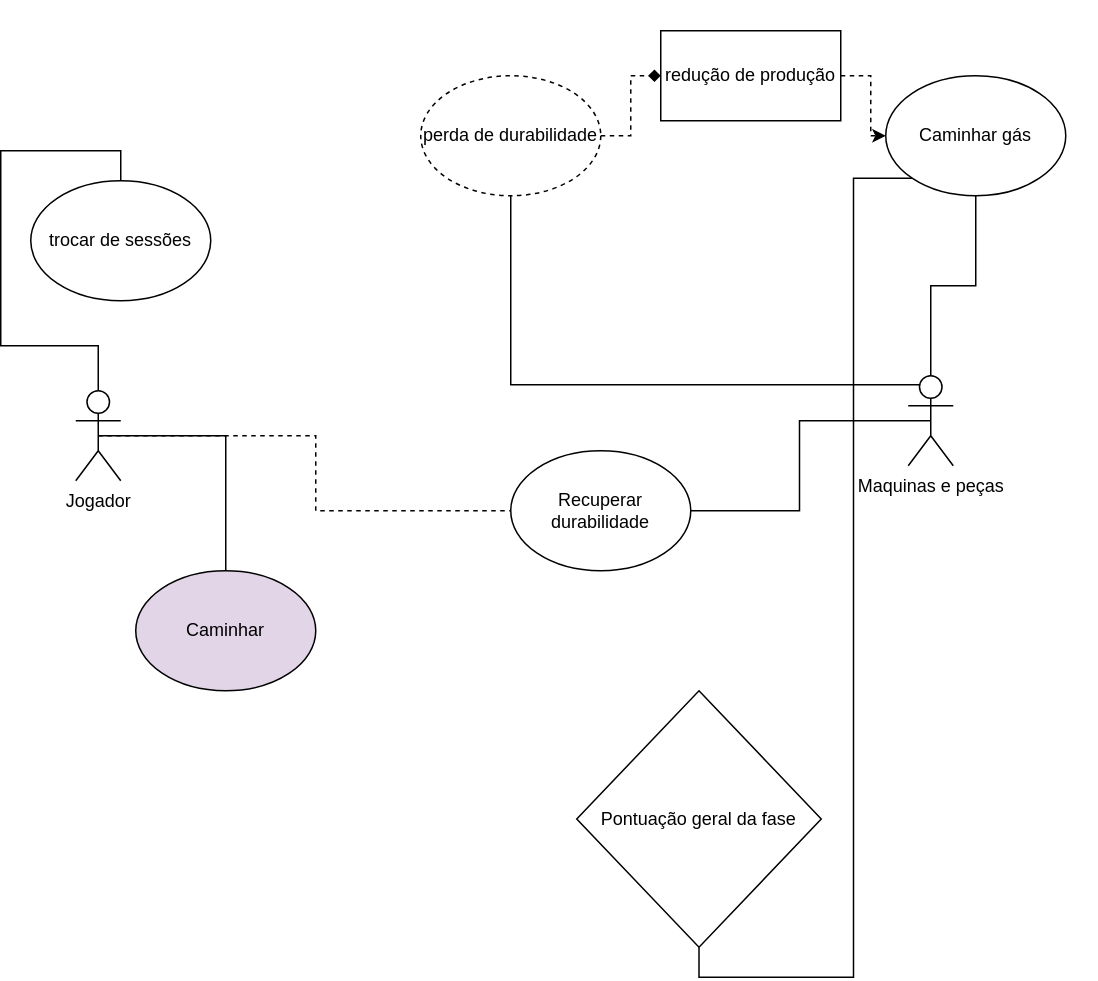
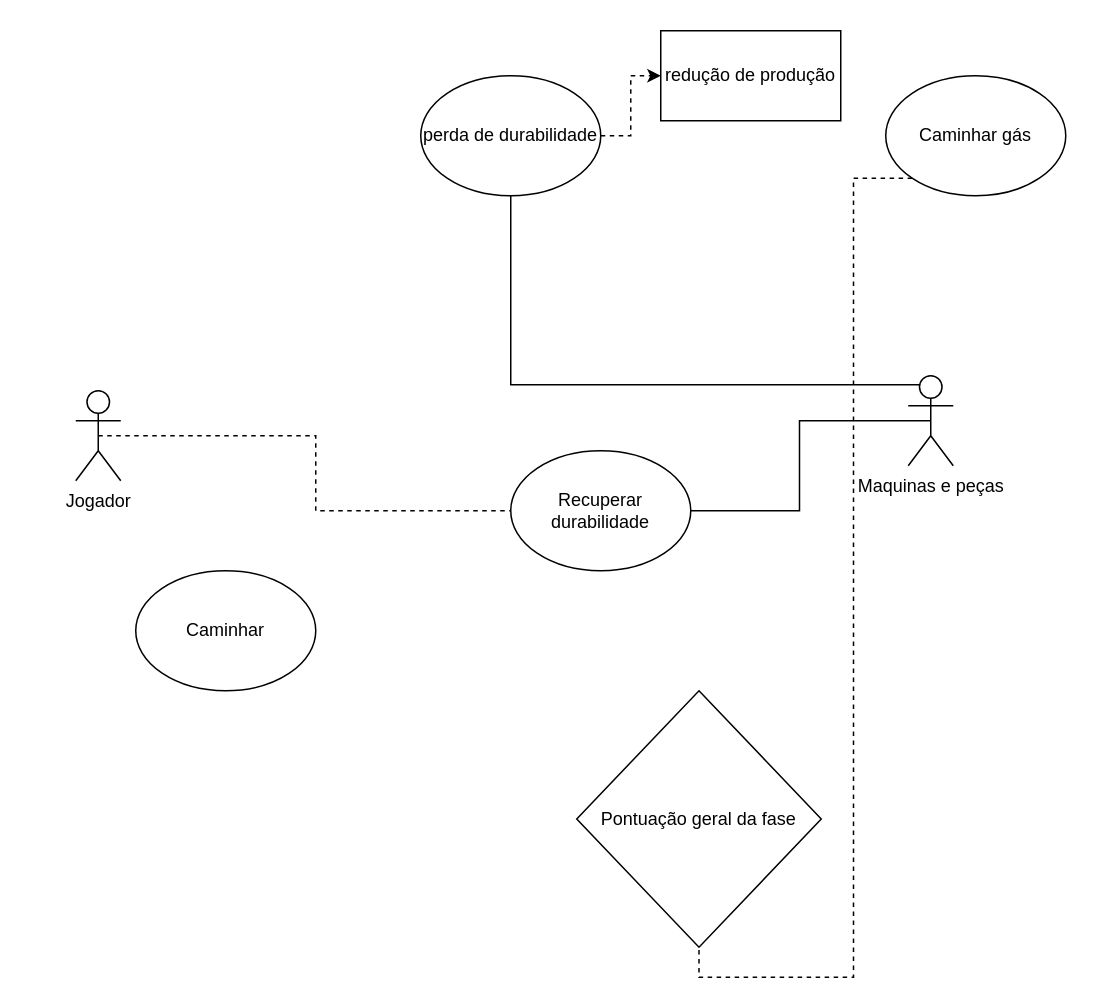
- <mxCell id="11" style="edgeStyle=orthogonalEdgeStyle;rounded=0;orthogonalLoop=1;jettySize=auto;html=1;dashed=1;entryX=0;entryY=0.5;entryDx=0;entryDy=0;endArrow=diamond;" parent="1" source="12" target="14" edge="1"><mxGeometry relative="1" as="geometry"><mxPoint x="520" y="90" as="targetPoint" /></mxGeometry></mxCell>
+ <mxCell id="11" style="edgeStyle=orthogonalEdgeStyle;rounded=0;orthogonalLoop=1;jettySize=auto;html=1;dashed=1;entryX=0;entryY=0.5;entryDx=0;entryDy=0;" parent="1" source="12" target="14" edge="1"><mxGeometry relative="1" as="geometry"><mxPoint x="520" y="90" as="targetPoint" /></mxGeometry></mxCell>
- <mxCell id="13" style="edgeStyle=orthogonalEdgeStyle;rounded=0;orthogonalLoop=1;jettySize=auto;html=1;exitX=1;exitY=0.5;exitDx=0;exitDy=0;entryX=0;entryY=0.5;entryDx=0;entryDy=0;dashed=1;" parent="1" source="14" target="10" edge="1"><mxGeometry relative="1" as="geometry" /></mxCell>
- <mxCell id="12" value="perda de durabilidade" style="ellipse;whiteSpace=wrap;html=1;dashed=1;" parent="1" vertex="1"><mxGeometry x="280" y="50" width="120" height="80" as="geometry" /></mxCell>
+ <mxCell id="12" value="perda de durabilidade" style="ellipse;whiteSpace=wrap;html=1;" parent="1" vertex="1"><mxGeometry x="280" y="50" width="120" height="80" as="geometry" /></mxCell>
- <mxCell id="19" value="trocar de sessões" style="ellipse;whiteSpace=wrap;html=1;" parent="1" vertex="1"><mxGeometry x="20" y="120" width="120" height="80" as="geometry" /></mxCell>
- <mxCell id="4" style="edgeStyle=orthogonalEdgeStyle;rounded=0;orthogonalLoop=1;jettySize=auto;html=1;entryX=0.5;entryY=0;entryDx=0;entryDy=0;endArrow=none;endFill=0;" parent="1" source="5" target="19" edge="1"><mxGeometry relative="1" as="geometry" /></mxCell>
- <mxCell id="6" style="edgeStyle=orthogonalEdgeStyle;rounded=0;orthogonalLoop=1;jettySize=auto;html=1;endArrow=none;endFill=0;" parent="1" source="8" target="10" edge="1"><mxGeometry relative="1" as="geometry" /></mxCell>
- <mxCell id="3" style="edgeStyle=orthogonalEdgeStyle;rounded=0;orthogonalLoop=1;jettySize=auto;html=1;exitX=0.5;exitY=0.5;exitDx=0;exitDy=0;exitPerimeter=0;endArrow=none;endFill=0;" parent="1" source="5" target="18" edge="1"><mxGeometry relative="1" as="geometry" /></mxCell>
- <mxCell id="18" value="Caminhar" style="ellipse;whiteSpace=wrap;html=1;fillColor=#e1d5e7;" parent="1" vertex="1"><mxGeometry x="90" y="380" width="120" height="80" as="geometry" /></mxCell>
+ <mxCell id="18" value="Caminhar" style="ellipse;whiteSpace=wrap;html=1;" parent="1" vertex="1"><mxGeometry x="90" y="380" width="120" height="80" as="geometry" /></mxCell>
- <mxCell id="9" style="edgeStyle=orthogonalEdgeStyle;rounded=0;orthogonalLoop=1;jettySize=auto;html=1;exitX=0;exitY=1;exitDx=0;exitDy=0;entryX=0.5;entryY=1;entryDx=0;entryDy=0;endArrow=none;endFill=0;" parent="1" source="10" target="15" edge="1"><mxGeometry relative="1" as="geometry" /></mxCell>
+ <mxCell id="9" style="edgeStyle=orthogonalEdgeStyle;rounded=0;orthogonalLoop=1;jettySize=auto;html=1;exitX=0;exitY=1;exitDx=0;exitDy=0;entryX=0.5;entryY=1;entryDx=0;entryDy=0;endArrow=none;endFill=0;dashed=1;" parent="1" source="10" target="15" edge="1"><mxGeometry relative="1" as="geometry" /></mxCell>
